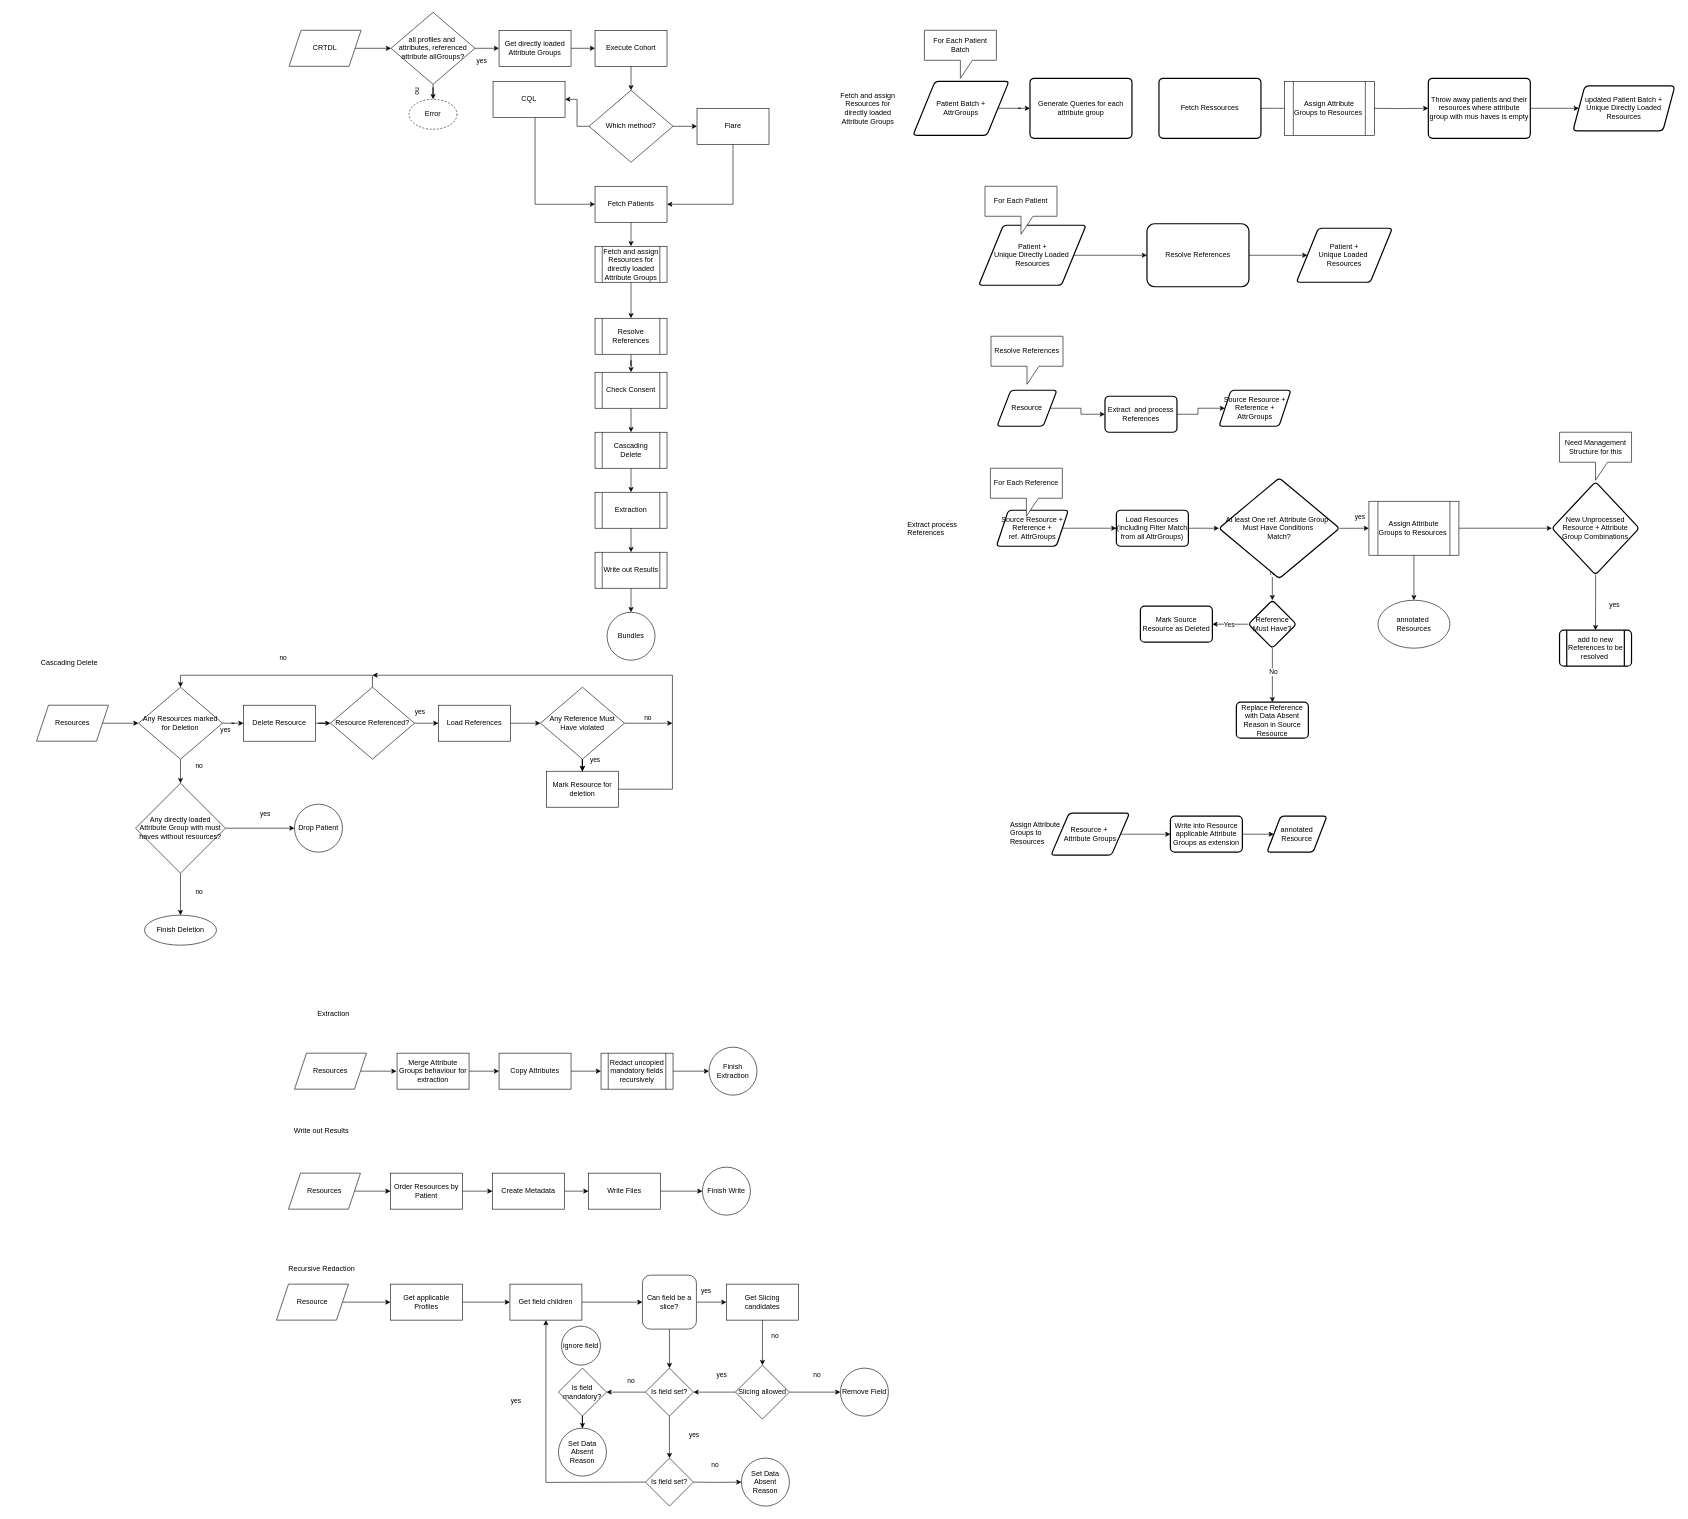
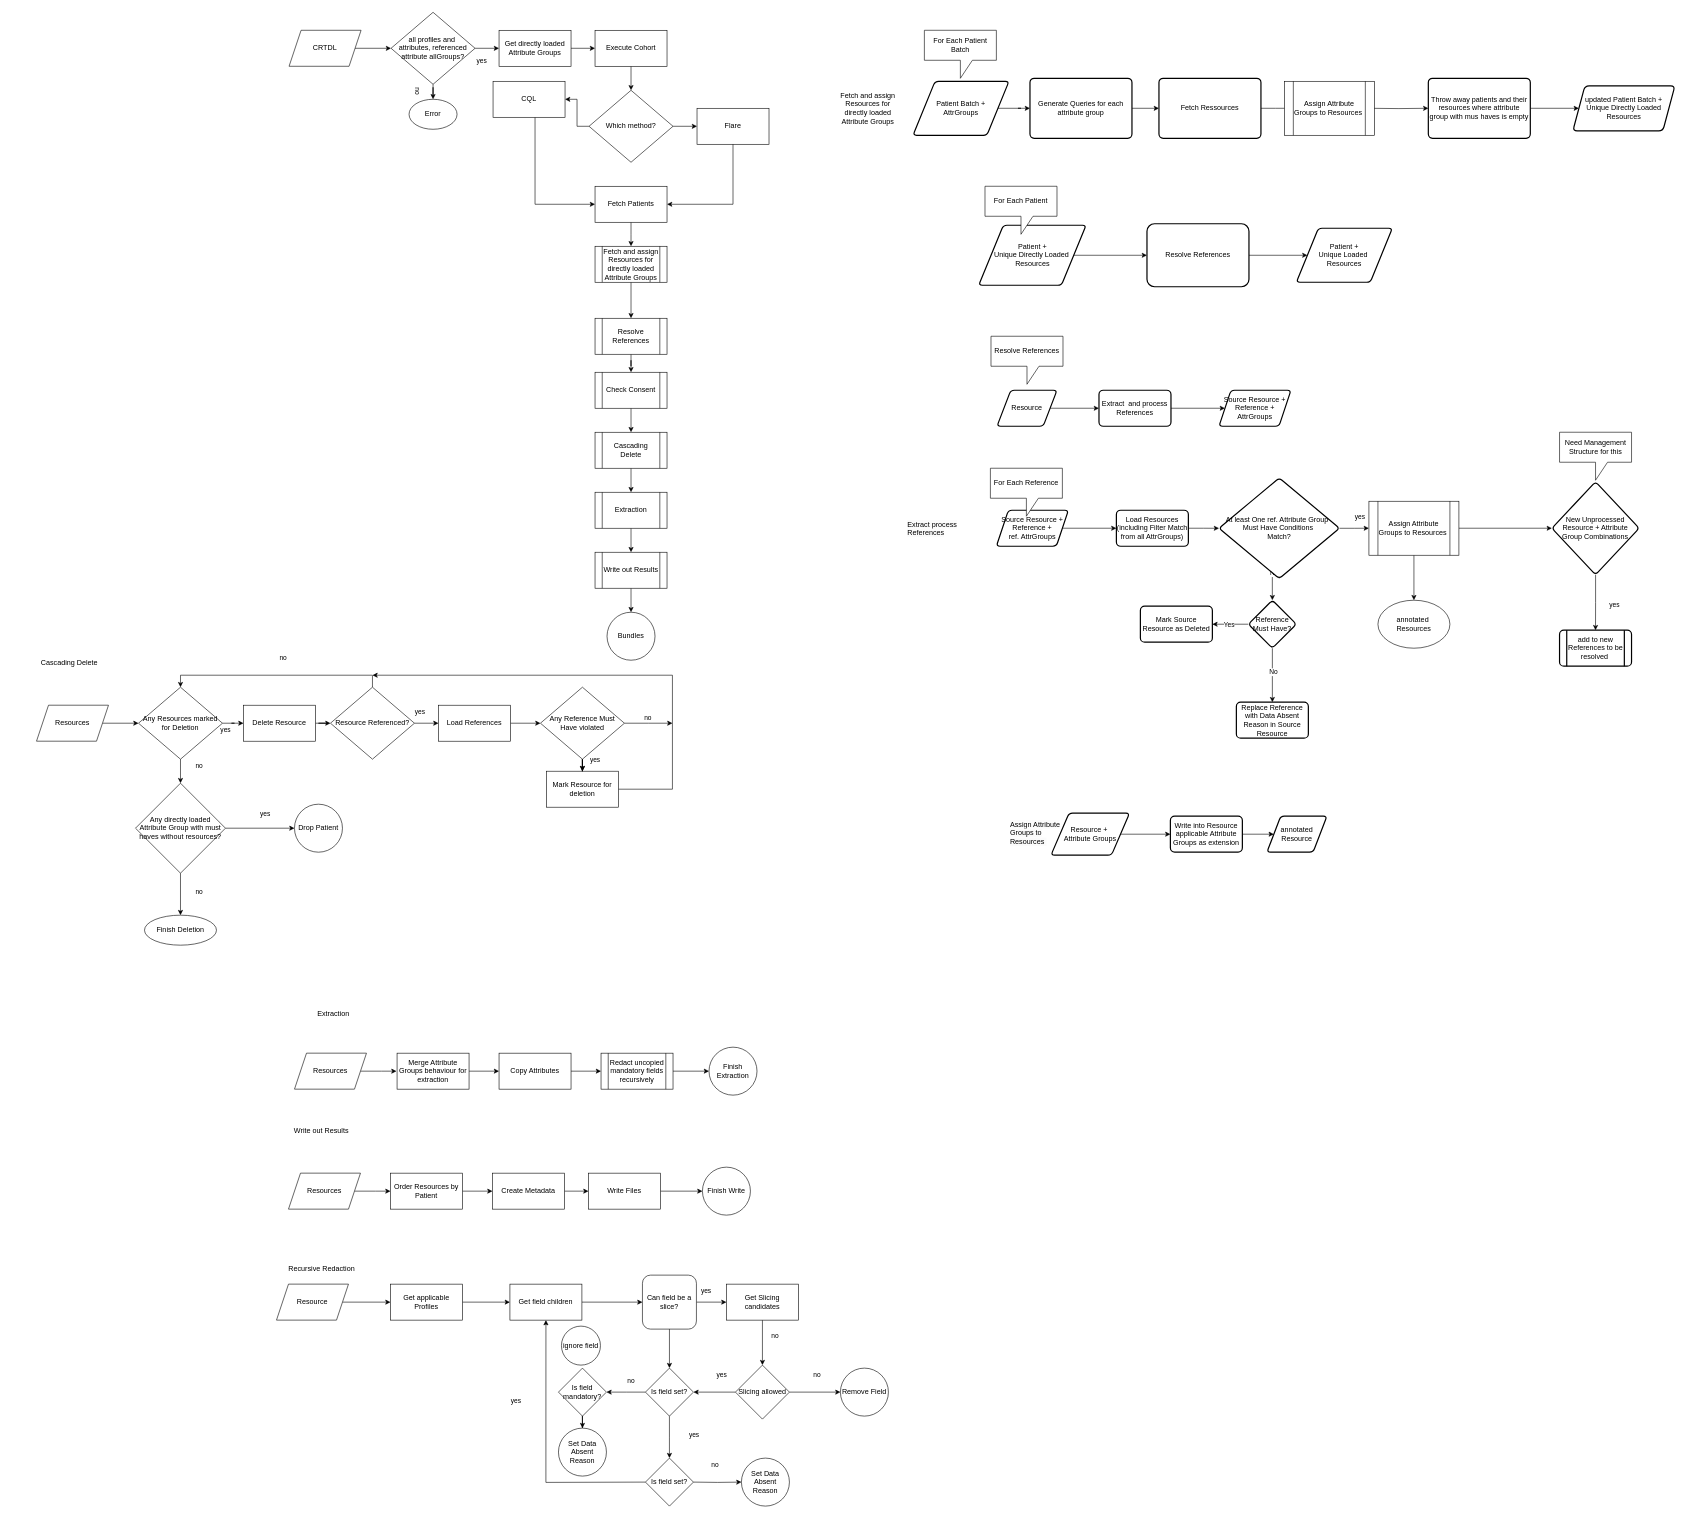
+ <mxCell id="115" value="" style="edgeStyle=orthogonalEdgeStyle;rounded=0;orthogonalLoop=1;jettySize=auto;html=1;" parent="1" source="116" target="158" edge="1"><mxGeometry relative="1" as="geometry" /></mxCell>
- <mxCell id="33" value="Error" style="ellipse;whiteSpace=wrap;html=1;dashed=1;" parent="1" vertex="1"><mxGeometry x="681" y="165" width="80" height="50" as="geometry" /></mxCell>
+ <mxCell id="33" value="Error" style="ellipse;whiteSpace=wrap;html=1;" parent="1" vertex="1"><mxGeometry x="681" y="165" width="80" height="50" as="geometry" /></mxCell>
- <mxCell id="128" value="Extract&amp;nbsp; and process References" style="rounded=1;whiteSpace=wrap;html=1;strokeWidth=2;arcSize=12;" parent="1" vertex="1"><mxGeometry x="1841.03" y="660" width="120" height="60" as="geometry" /></mxCell>
+ <mxCell id="128" value="Extract&amp;nbsp; and process References" style="rounded=1;whiteSpace=wrap;html=1;strokeWidth=2;arcSize=12;" parent="1" vertex="1"><mxGeometry x="1831.03" y="650" width="120" height="60" as="geometry" /></mxCell>
